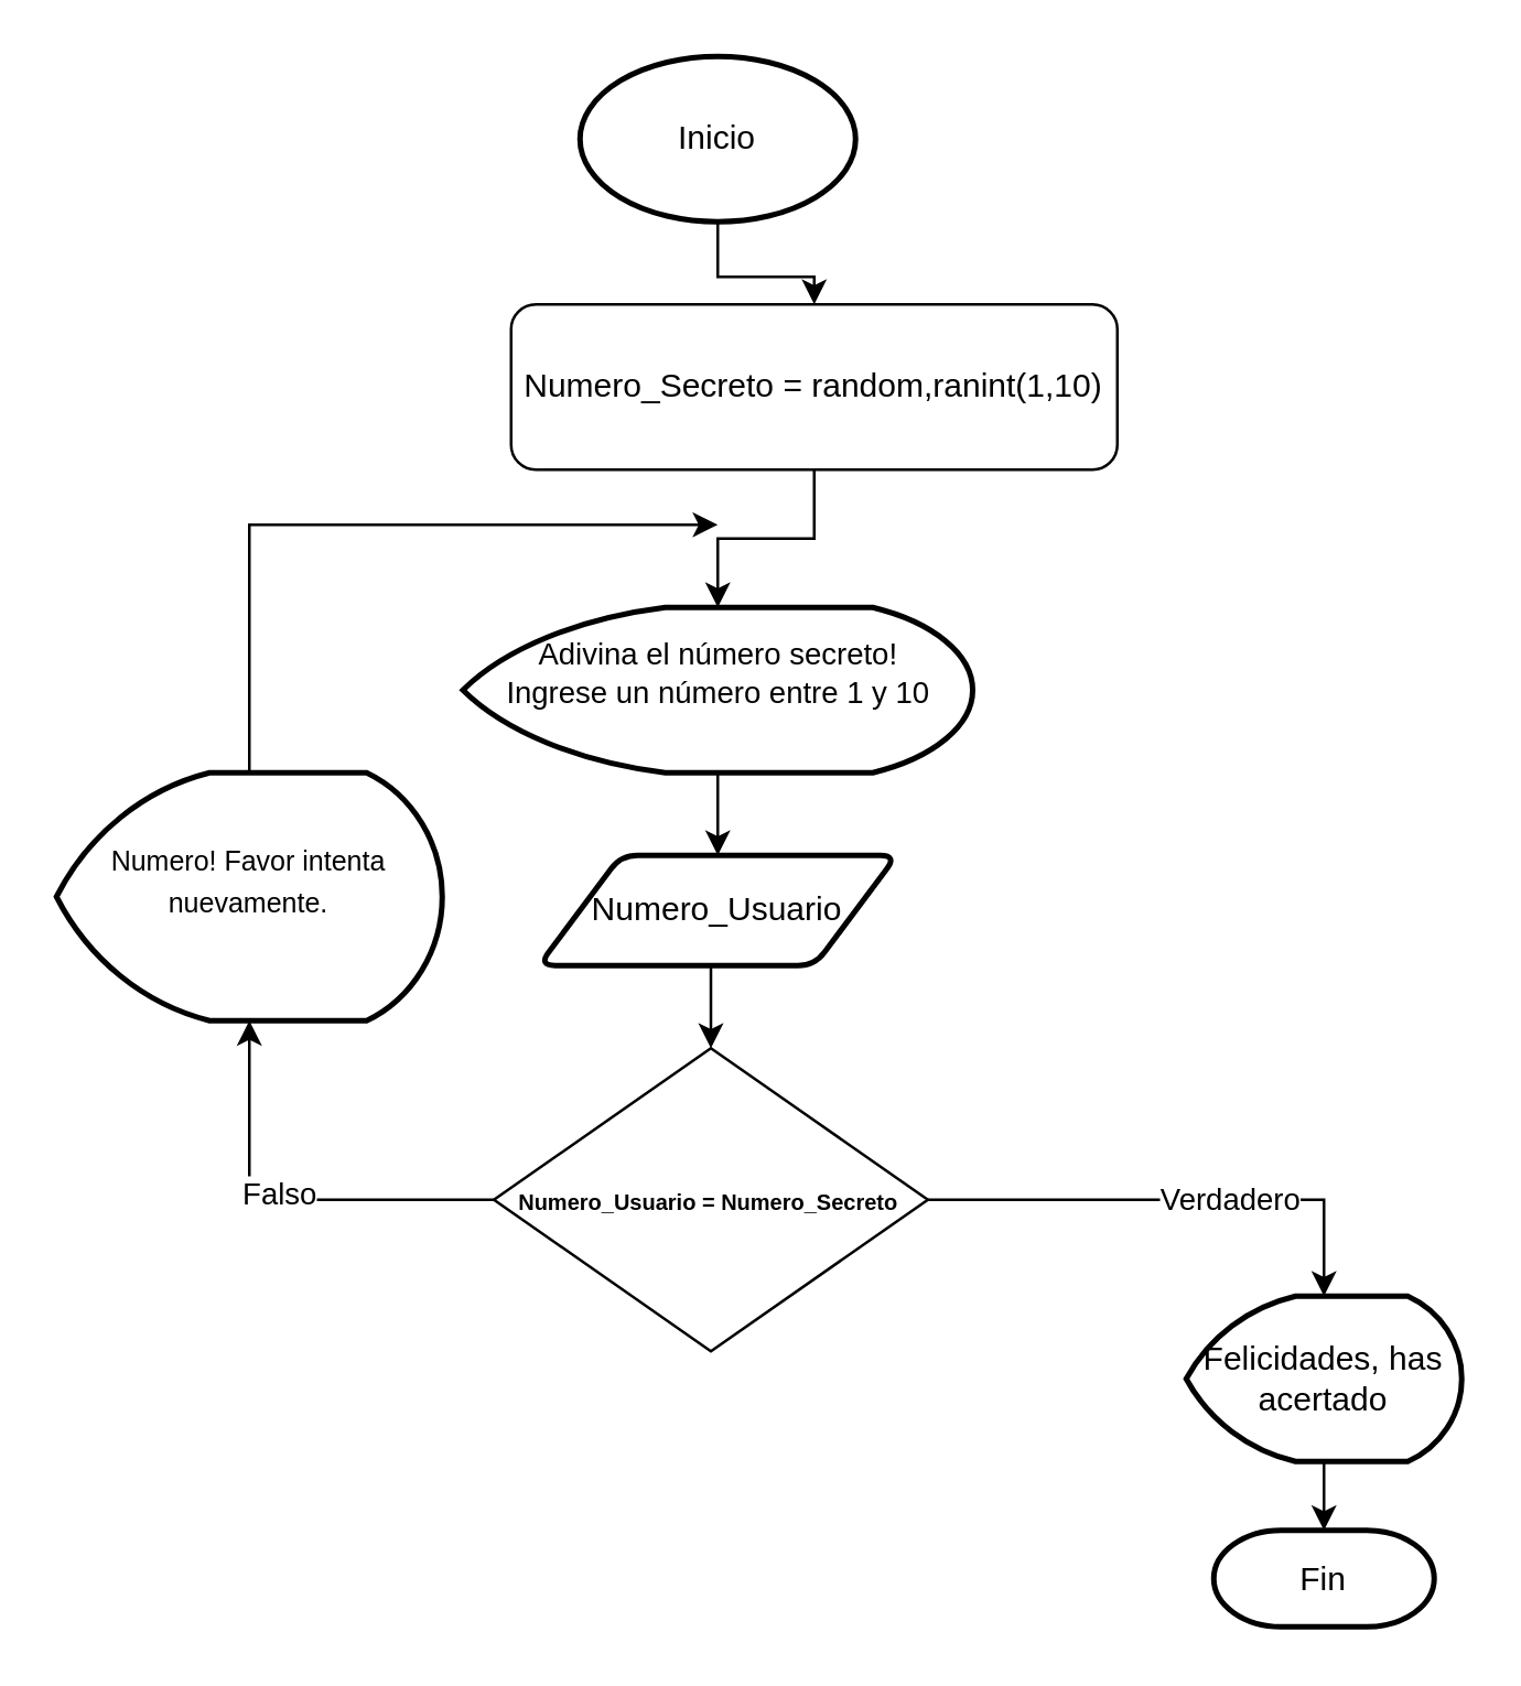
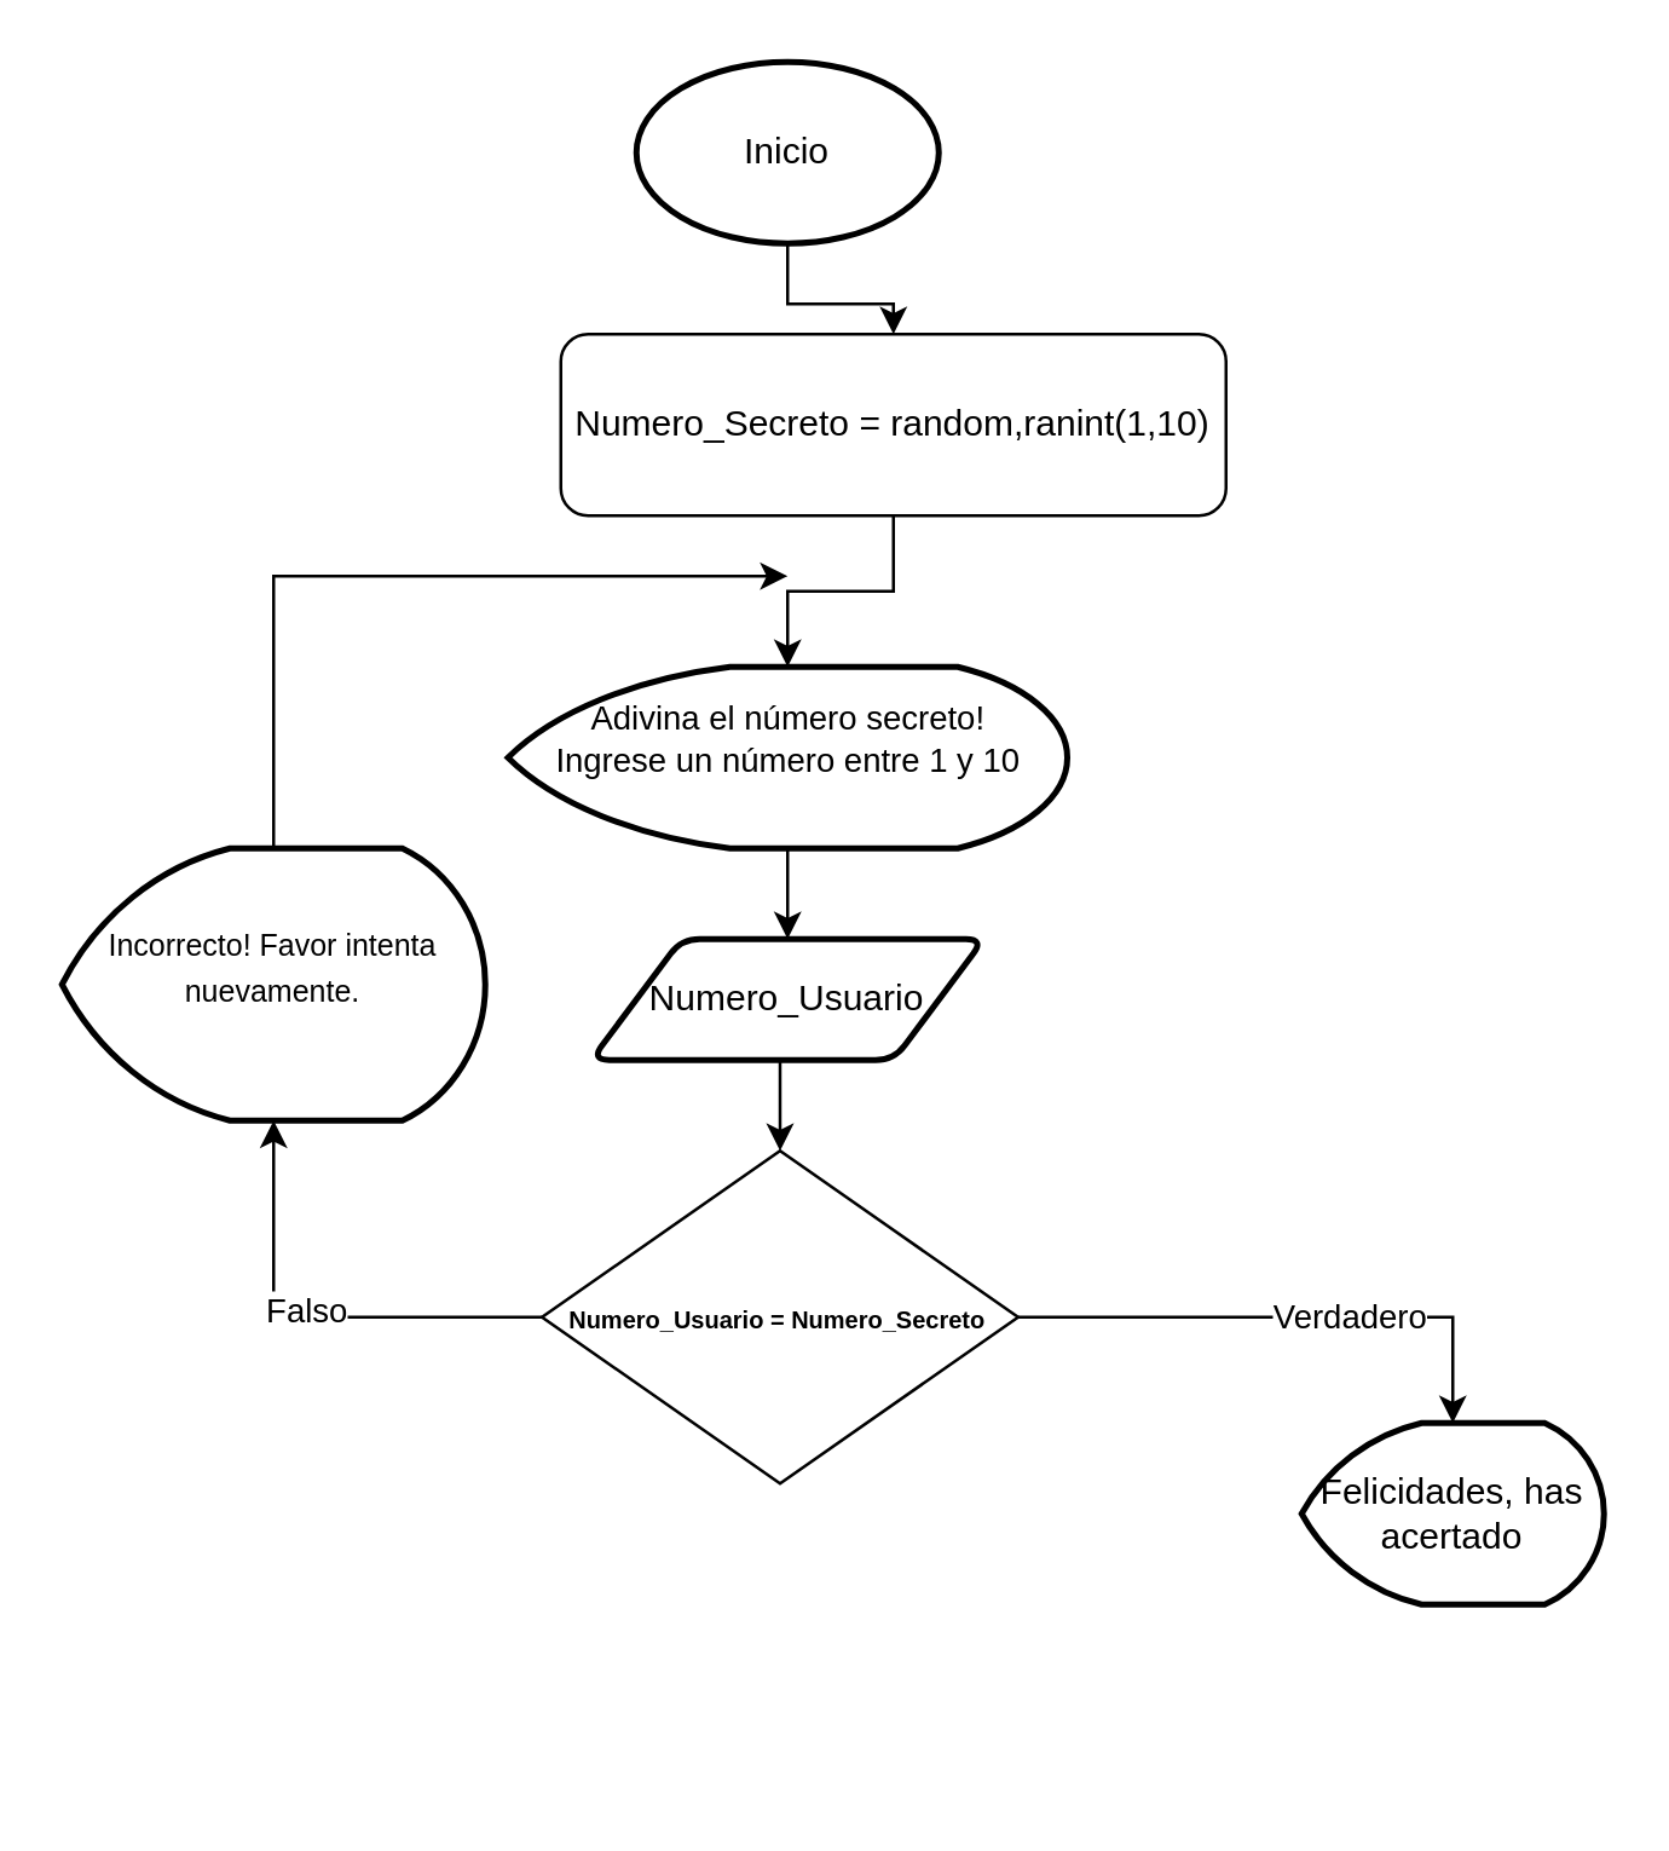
- <mxCell id="16" value="&lt;font style=&quot;font-size: 10px;&quot;&gt;Numero! Favor intenta nuevamente.&lt;/font&gt;&lt;div style=&quot;font-size: 10px;&quot;&gt;&lt;br&gt;&lt;/div&gt;" style="strokeWidth=2;html=1;shape=mxgraph.flowchart.display;whiteSpace=wrap;" parent="1" vertex="1"><mxGeometry x="20" y="280" width="140" height="90" as="geometry" /></mxCell>
+ <mxCell id="16" value="&lt;font style=&quot;font-size: 10px;&quot;&gt;Incorrecto! Favor intenta nuevamente.&lt;/font&gt;&lt;div style=&quot;font-size: 10px;&quot;&gt;&lt;br&gt;&lt;/div&gt;" style="strokeWidth=2;html=1;shape=mxgraph.flowchart.display;whiteSpace=wrap;" parent="1" vertex="1"><mxGeometry x="20" y="280" width="140" height="90" as="geometry" /></mxCell>
- <mxCell id="17" style="edgeStyle=orthogonalEdgeStyle;rounded=0;orthogonalLoop=1;jettySize=auto;html=1;exitX=0.5;exitY=1;exitDx=0;exitDy=0;exitPerimeter=0;entryX=0.5;entryY=0;entryDx=0;entryDy=0;entryPerimeter=0;" parent="1" source="18" target="19" edge="1"><mxGeometry relative="1" as="geometry"><mxPoint x="480" y="550" as="targetPoint" /><Array as="points" /></mxGeometry></mxCell>
- <mxCell id="19" value="Fin" style="strokeWidth=2;html=1;shape=mxgraph.flowchart.terminator;whiteSpace=wrap;" parent="1" vertex="1"><mxGeometry x="440" y="555" width="80" height="35" as="geometry" /></mxCell>
